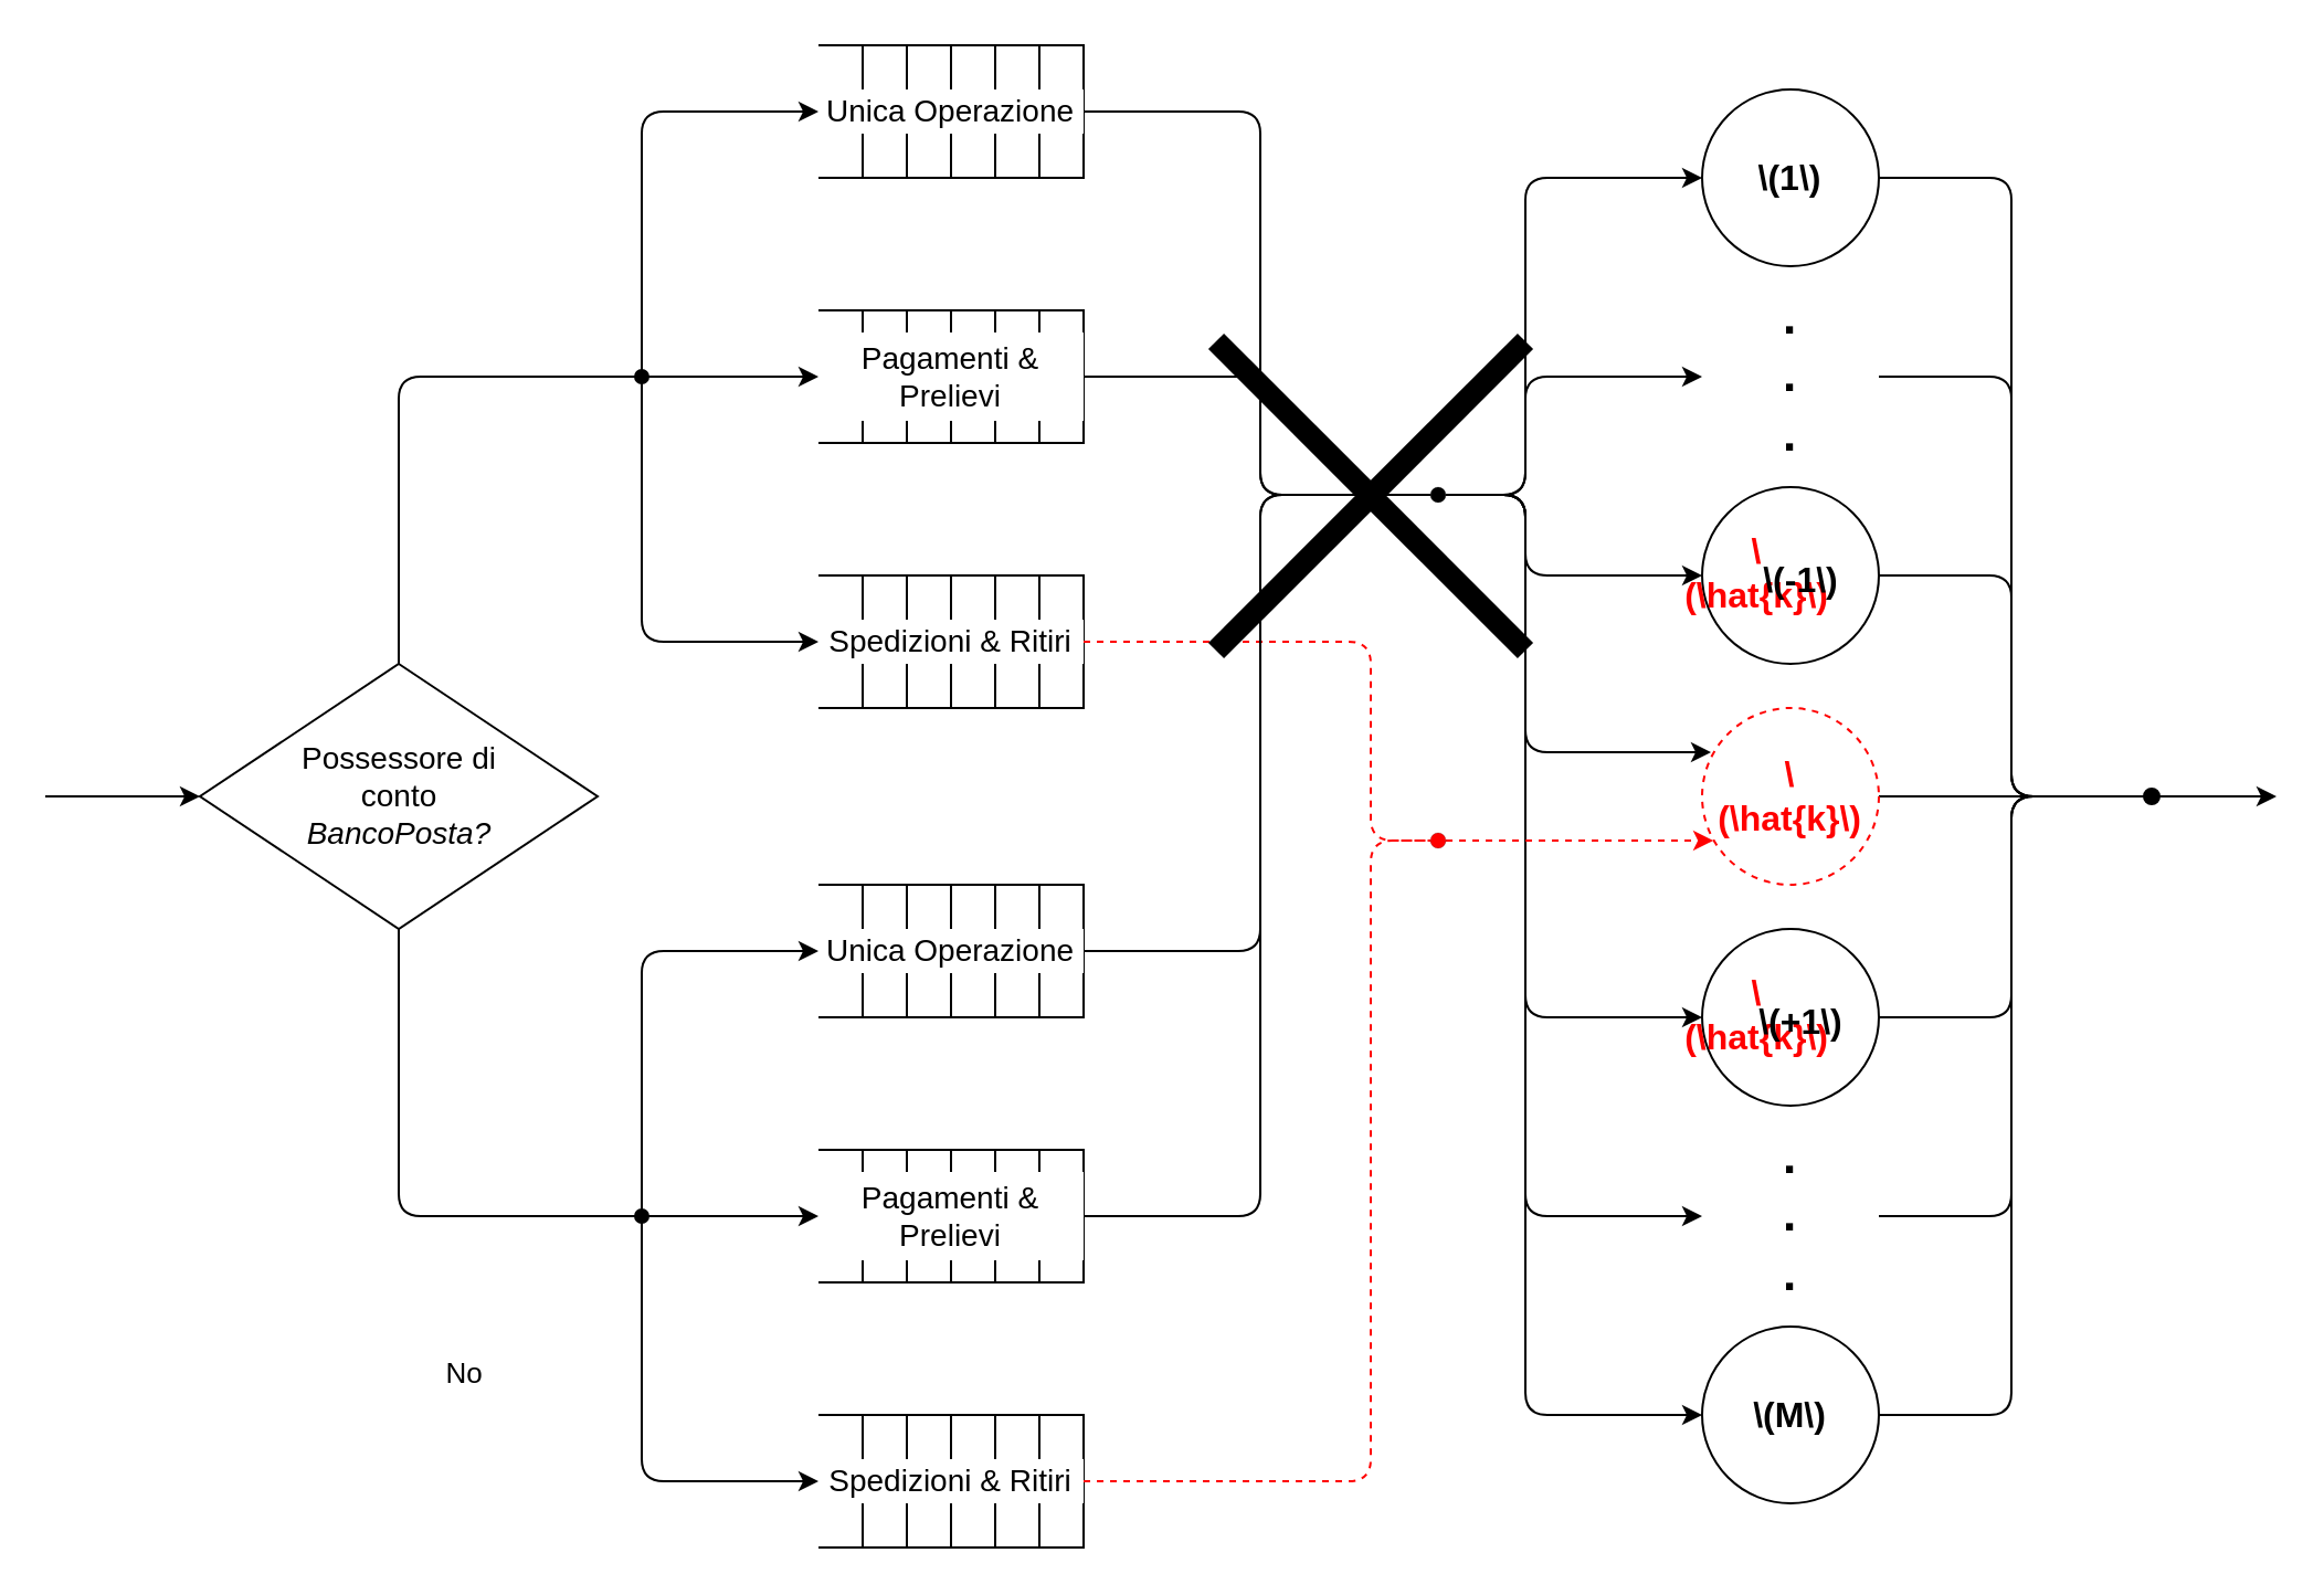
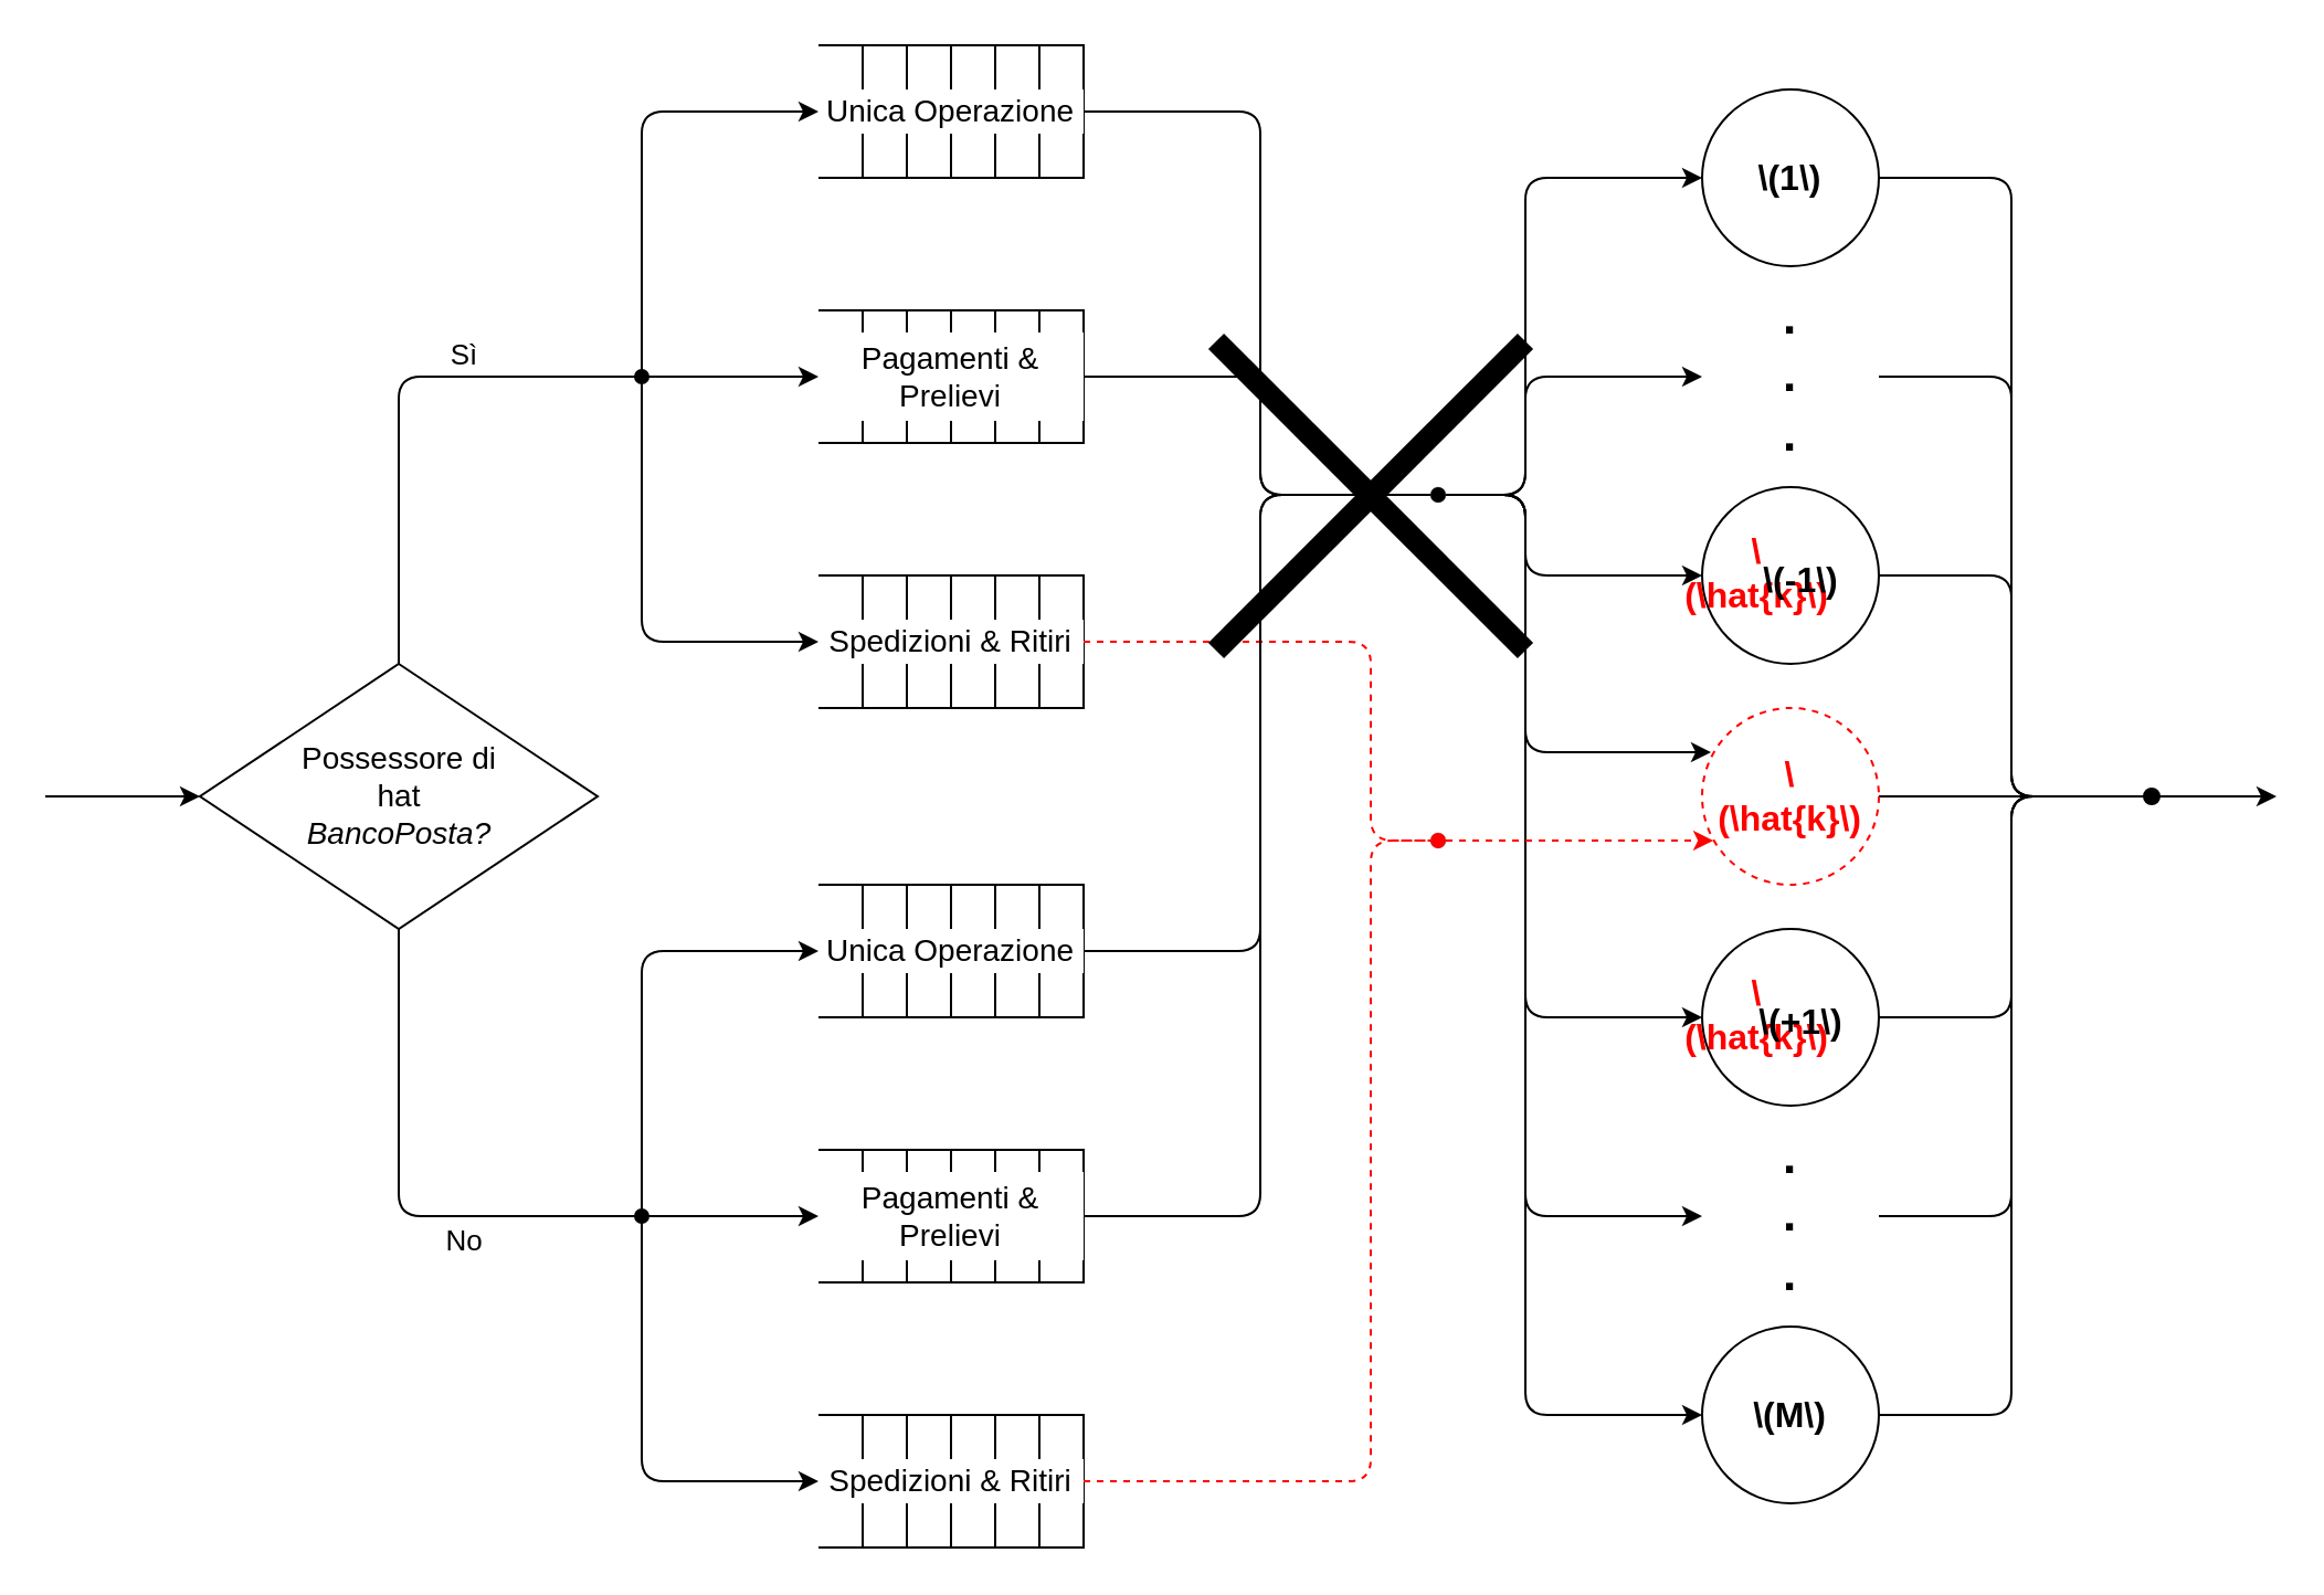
+ <mxCell id="104" value="Sì" style="text;html=1;strokeColor=none;fillColor=none;align=center;verticalAlign=middle;whiteSpace=wrap;rounded=0;shadow=0;fontSize=13;" parent="1" vertex="1"><mxGeometry x="190" y="150" width="40" height="20" as="geometry" /></mxCell>
- <mxCell id="37" value="&lt;div&gt;Possessore di &lt;br&gt;&lt;/div&gt;&lt;div&gt;conto&lt;/div&gt;&lt;div&gt;&lt;i style=&quot;font-size: 14px&quot;&gt;BancoPosta?&lt;/i&gt;&lt;/div&gt;" style="text;html=1;align=center;verticalAlign=middle;resizable=0;points=[];autosize=1;strokeColor=none;fontSize=14;fontStyle=0" parent="1" vertex="1"><mxGeometry x="130" y="330" width="100" height="60" as="geometry" /></mxCell>
+ <mxCell id="37" value="&lt;div&gt;Possessore di &lt;br&gt;&lt;/div&gt;&lt;div&gt;hat&lt;/div&gt;&lt;div&gt;&lt;i style=&quot;font-size: 14px&quot;&gt;BancoPosta?&lt;/i&gt;&lt;/div&gt;" style="text;html=1;align=center;verticalAlign=middle;resizable=0;points=[];autosize=1;strokeColor=none;fontSize=14;fontStyle=0" parent="1" vertex="1"><mxGeometry x="130" y="330" width="100" height="60" as="geometry" /></mxCell>
- <mxCell id="105" value="No" style="text;html=1;strokeColor=none;fillColor=none;align=center;verticalAlign=middle;whiteSpace=wrap;rounded=0;shadow=0;fontSize=13;" parent="1" vertex="1"><mxGeometry x="190" y="611" width="40" height="20" as="geometry" /></mxCell>
+ <mxCell id="105" value="No" style="text;html=1;strokeColor=none;fillColor=none;align=center;verticalAlign=middle;whiteSpace=wrap;rounded=0;shadow=0;fontSize=13;" parent="1" vertex="1"><mxGeometry x="190" y="551" width="40" height="20" as="geometry" /></mxCell>
